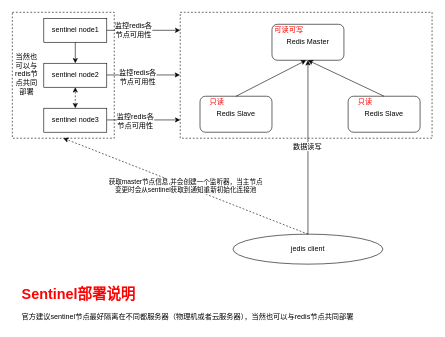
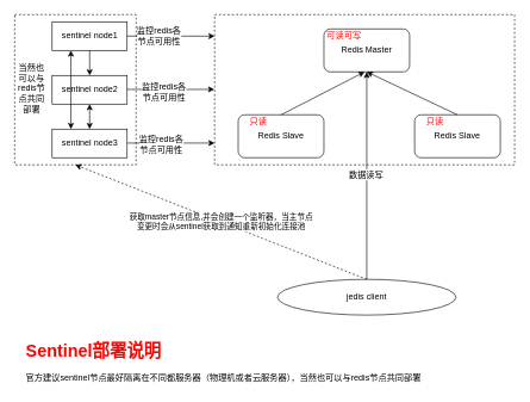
+ <mxCell id="23" value="" style="endArrow=classic;startArrow=classic;html=1;fontColor=#33001A;exitX=0.25;exitY=0;exitDx=0;exitDy=0;entryX=0.25;entryY=1;entryDx=0;entryDy=0;" edge="1" parent="1" source="14" target="12"><mxGeometry width="50" height="50" relative="1" as="geometry"><mxPoint x="70" y="120" as="sourcePoint" /><mxPoint x="120" y="70" as="targetPoint" /></mxGeometry></mxCell>
- <mxCell id="22" value="" style="endArrow=classic;startArrow=classic;html=1;fontColor=#33001A;exitX=0.5;exitY=0;exitDx=0;exitDy=0;entryX=0.5;entryY=1;entryDx=0;entryDy=0;dashed=1;" edge="1" parent="1" source="14" target="13"><mxGeometry width="50" height="50" relative="1" as="geometry"><mxPoint x="100" y="190" as="sourcePoint" /><mxPoint x="150" y="140" as="targetPoint" /></mxGeometry></mxCell>
+ <mxCell id="22" value="" style="endArrow=classic;startArrow=classic;html=1;fontColor=#33001A;exitX=0.5;exitY=0;exitDx=0;exitDy=0;entryX=0.5;entryY=1;entryDx=0;entryDy=0;" edge="1" parent="1" source="14" target="13"><mxGeometry width="50" height="50" relative="1" as="geometry"><mxPoint x="100" y="190" as="sourcePoint" /><mxPoint x="150" y="140" as="targetPoint" /></mxGeometry></mxCell>
